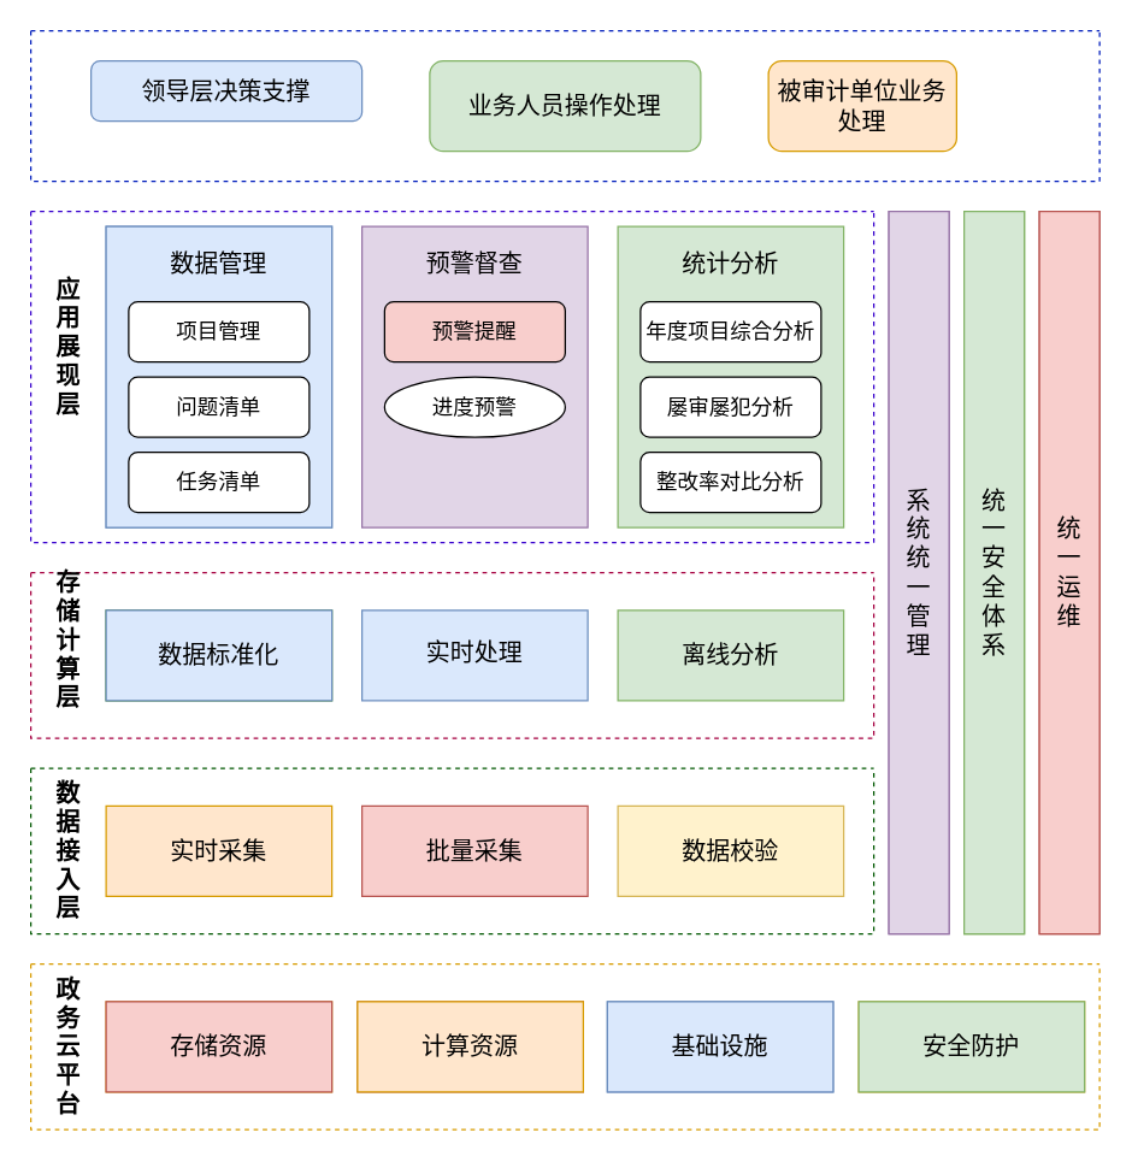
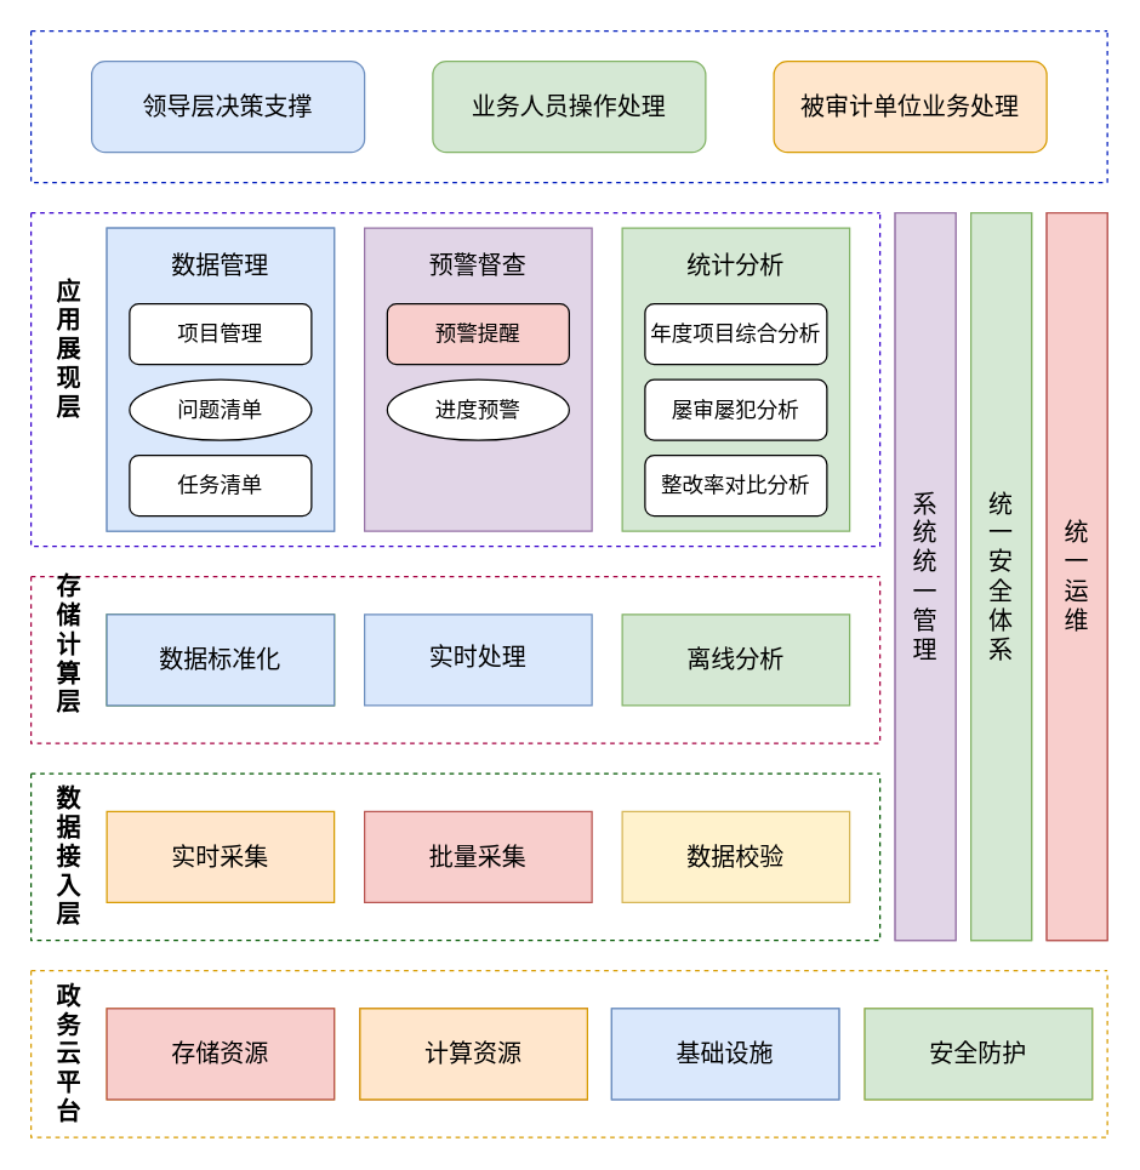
- <mxCell id="3" value="领导层决策支撑" style="rounded=1;whiteSpace=wrap;html=1;fontSize=16;fillColor=#dae8fc;strokeColor=#6c8ebf;" vertex="1" parent="2"><mxGeometry x="40" y="20" width="180" height="40" as="geometry" /></mxCell>
+ <mxCell id="3" value="领导层决策支撑" style="rounded=1;whiteSpace=wrap;html=1;fontSize=16;fillColor=#dae8fc;strokeColor=#6c8ebf;" vertex="1" parent="2"><mxGeometry x="40" y="20" width="180" height="60" as="geometry" /></mxCell>
- <mxCell id="4" value="被审计单位业务处理" style="rounded=1;whiteSpace=wrap;html=1;fontSize=16;fillColor=#ffe6cc;strokeColor=#d79b00;" vertex="1" parent="2"><mxGeometry x="490" y="20" width="125" height="60" as="geometry" /></mxCell>
+ <mxCell id="4" value="被审计单位业务处理" style="rounded=1;whiteSpace=wrap;html=1;fontSize=16;fillColor=#ffe6cc;strokeColor=#d79b00;" vertex="1" parent="2"><mxGeometry x="490" y="20" width="180" height="60" as="geometry" /></mxCell>
- <mxCell id="12" value="问题清单" style="rounded=1;whiteSpace=wrap;html=1;fontSize=14;" vertex="1" parent="8"><mxGeometry x="15" y="100" width="120" height="40" as="geometry" /></mxCell>
+ <mxCell id="12" value="问题清单" style="ellipse;whiteSpace=wrap;html=1;fontSize=14;" vertex="1" parent="8"><mxGeometry x="15" y="100" width="120" height="40" as="geometry" /></mxCell>
